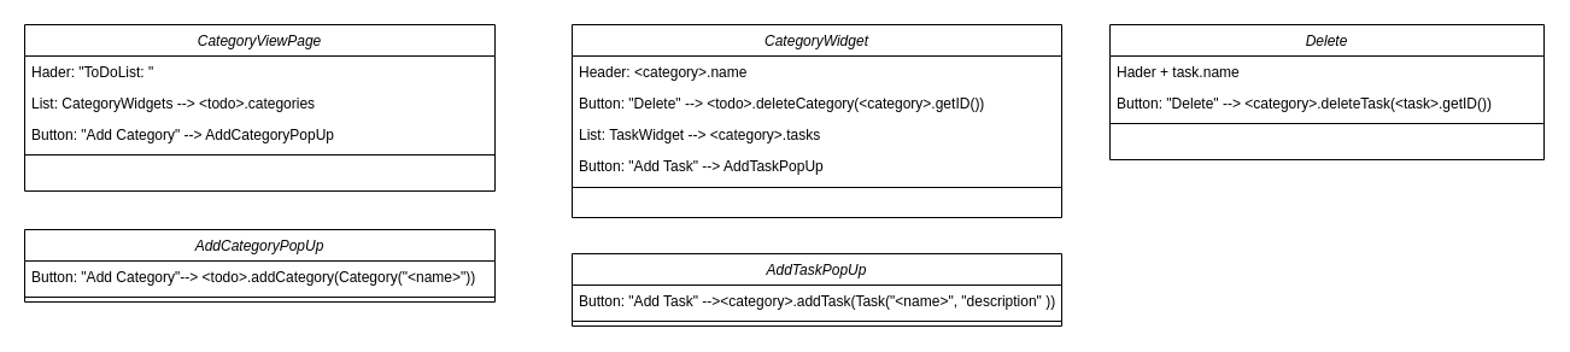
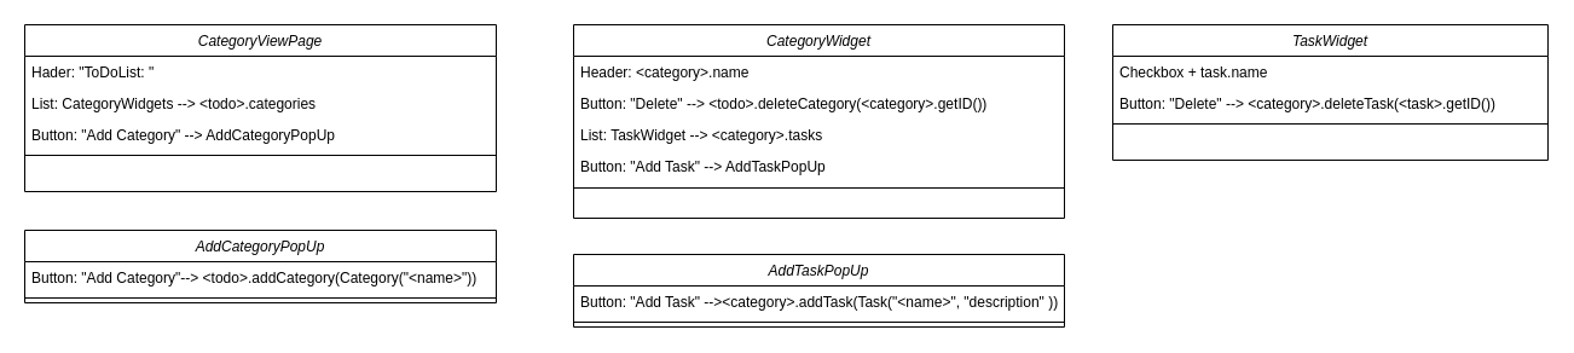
- <mxCell id="19" value="Delete" style="swimlane;fontStyle=2;align=center;verticalAlign=top;childLayout=stackLayout;horizontal=1;startSize=26;horizontalStack=0;resizeParent=1;resizeLast=0;collapsible=1;marginBottom=0;rounded=0;shadow=0;strokeWidth=1;" vertex="1" parent="1"><mxGeometry x="920" y="20" width="360" height="112" as="geometry"><mxRectangle x="230" y="140" width="160" height="26" as="alternateBounds" /></mxGeometry></mxCell>
+ <mxCell id="19" value="TaskWidget" style="swimlane;fontStyle=2;align=center;verticalAlign=top;childLayout=stackLayout;horizontal=1;startSize=26;horizontalStack=0;resizeParent=1;resizeLast=0;collapsible=1;marginBottom=0;rounded=0;shadow=0;strokeWidth=1;" vertex="1" parent="1"><mxGeometry x="920" y="20" width="360" height="112" as="geometry"><mxRectangle x="230" y="140" width="160" height="26" as="alternateBounds" /></mxGeometry></mxCell>
- <mxCell id="20" value="Hader + task.name" style="text;align=left;verticalAlign=top;spacingLeft=4;spacingRight=4;overflow=hidden;rotatable=0;points=[[0,0.5],[1,0.5]];portConstraint=eastwest;" vertex="1" parent="19"><mxGeometry y="26" width="360" height="26" as="geometry" /></mxCell>
+ <mxCell id="20" value="Checkbox + task.name" style="text;align=left;verticalAlign=top;spacingLeft=4;spacingRight=4;overflow=hidden;rotatable=0;points=[[0,0.5],[1,0.5]];portConstraint=eastwest;" vertex="1" parent="19"><mxGeometry y="26" width="360" height="26" as="geometry" /></mxCell>
